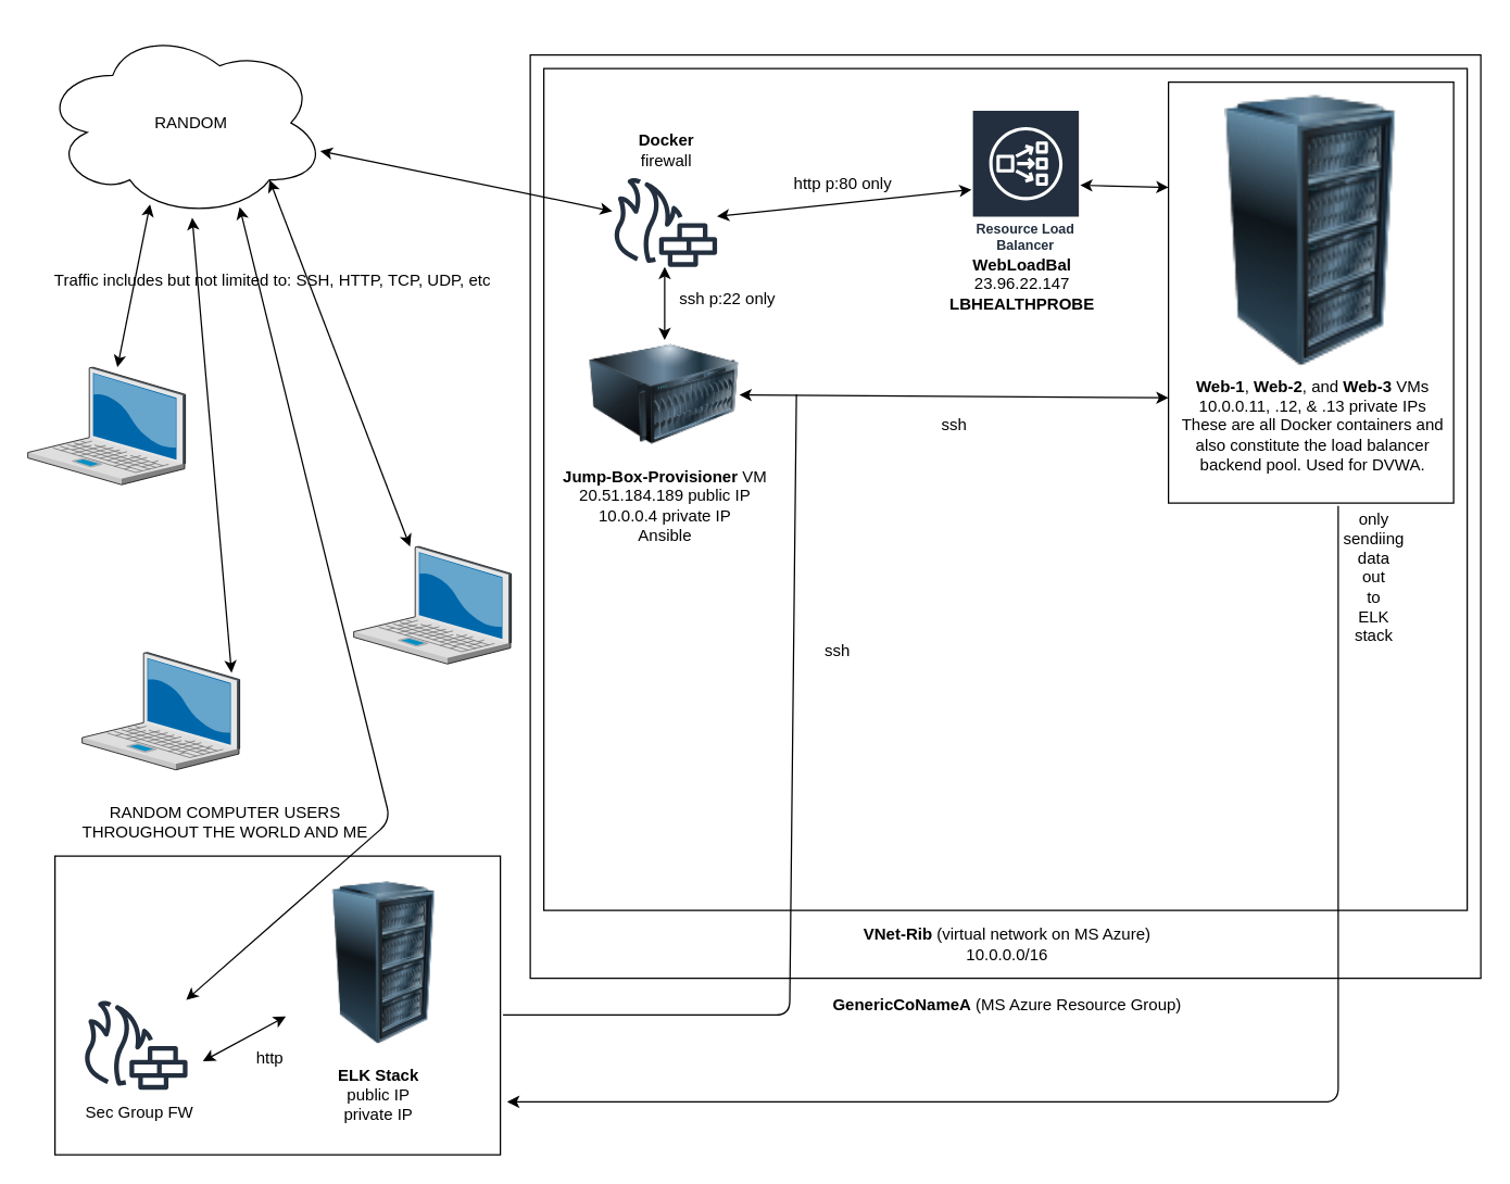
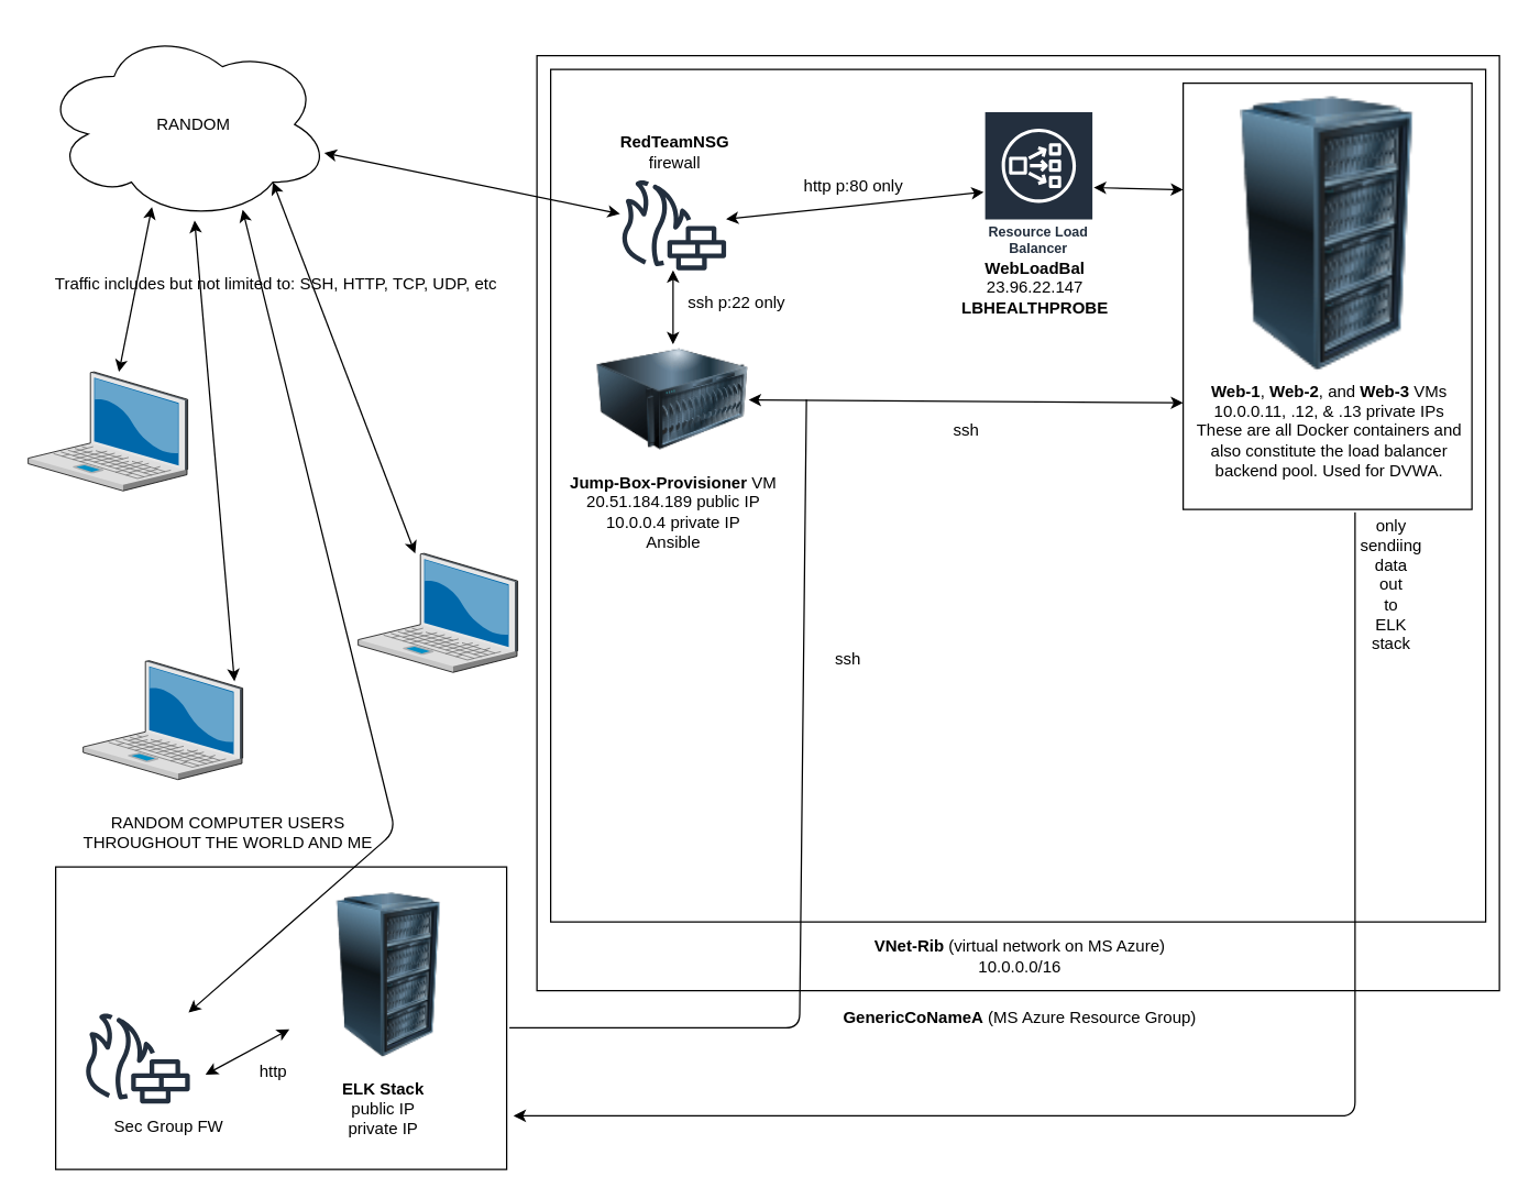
- <mxCell id="14" value="&lt;b&gt;Docker&lt;/b&gt;&lt;br&gt;firewall" style="text;html=1;resizable=0;autosize=1;align=center;verticalAlign=middle;points=[];fillColor=none;strokeColor=none;rounded=0;" parent="1" vertex="1"><mxGeometry x="445" y="94" width="89" height="32" as="geometry" /></mxCell>
+ <mxCell id="14" value="&lt;b&gt;RedTeamNSG&lt;/b&gt;&lt;br&gt;firewall" style="text;html=1;resizable=0;autosize=1;align=center;verticalAlign=middle;points=[];fillColor=none;strokeColor=none;rounded=0;" parent="1" vertex="1"><mxGeometry x="445" y="94" width="89" height="32" as="geometry" /></mxCell>
- <mxCell id="41" value="Sec Group FW" style="text;html=1;resizable=0;autosize=1;align=center;verticalAlign=middle;points=[];fillColor=none;strokeColor=none;rounded=0;" vertex="1" parent="1"><mxGeometry x="57" y="810" width="89" height="18" as="geometry" /></mxCell>
+ <mxCell id="41" value="Sec Group FW" style="text;html=1;resizable=0;autosize=1;align=center;verticalAlign=middle;points=[];fillColor=none;strokeColor=none;rounded=0;" vertex="1" parent="1"><mxGeometry x="77" y="810" width="89" height="18" as="geometry" /></mxCell>
